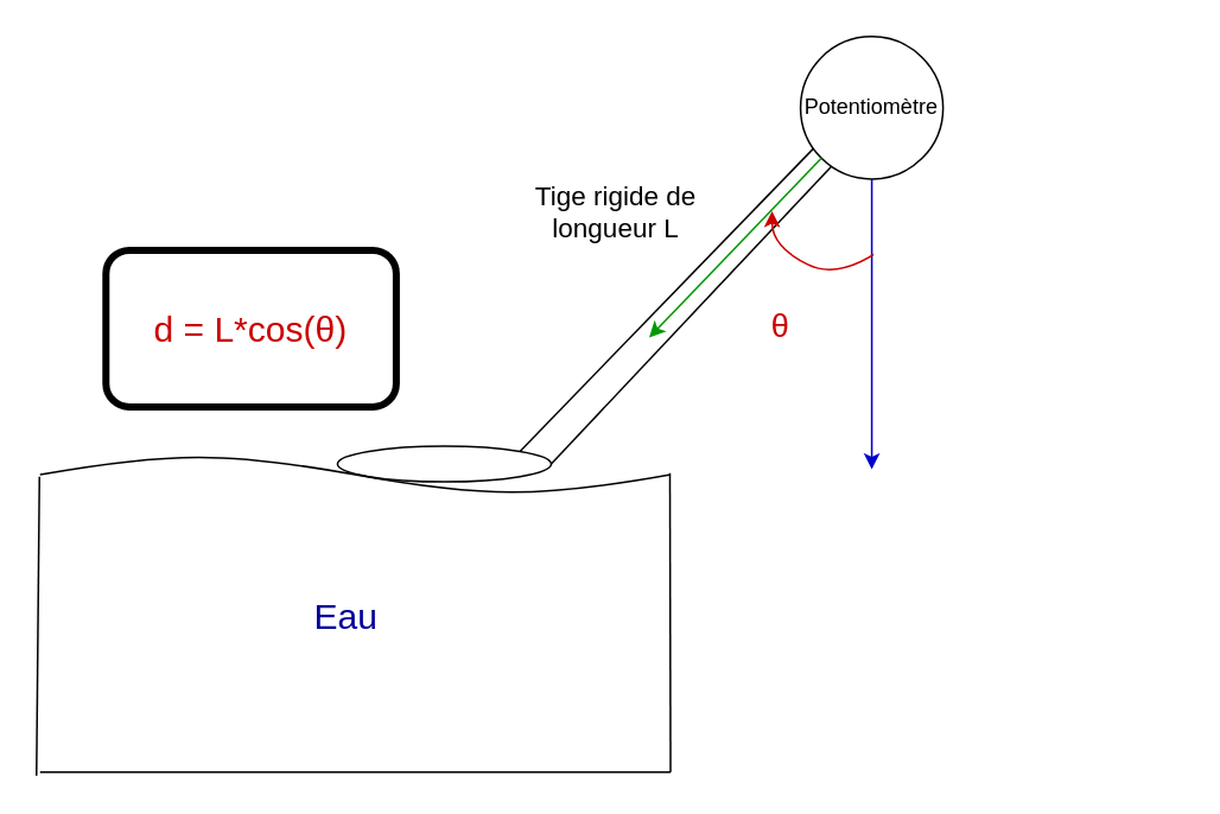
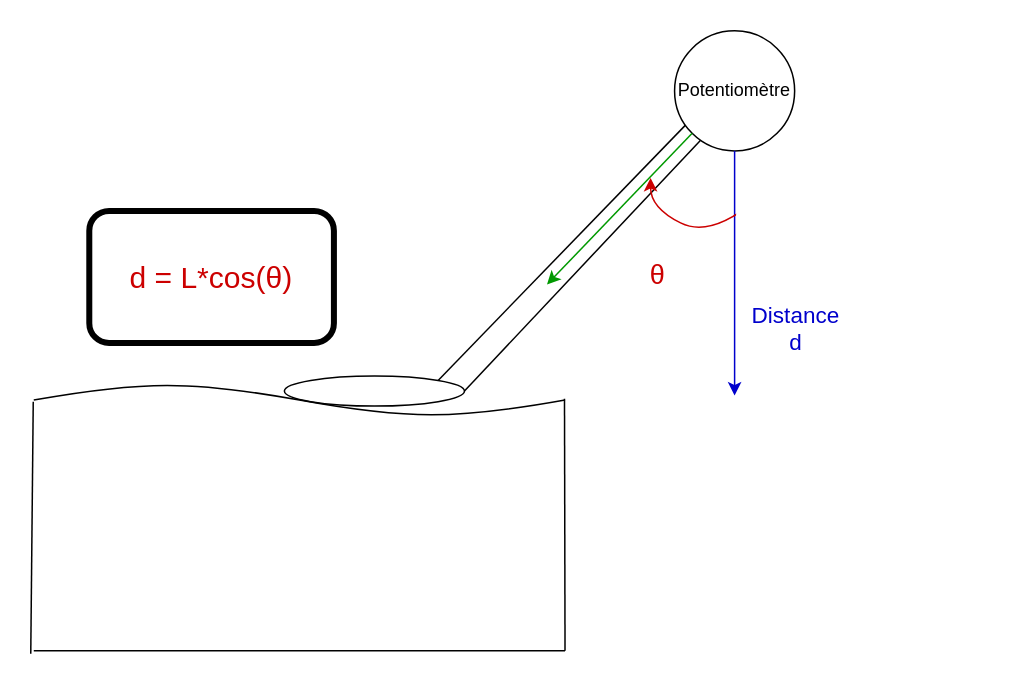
- <mxCell id="17" value="&lt;font style=&quot;font-size: 15px;&quot;&gt;Tige rigide de longueur L&lt;/font&gt;" style="text;html=1;align=center;verticalAlign=middle;whiteSpace=wrap;rounded=0;" vertex="1" parent="1"><mxGeometry x="297" y="79" width="97" height="78" as="geometry" /></mxCell>
+ <mxCell id="15" value="&lt;font style=&quot;font-size: 15px;&quot; color=&quot;#0000cc&quot;&gt;Distance d&lt;/font&gt;" style="text;html=1;align=center;verticalAlign=middle;whiteSpace=wrap;rounded=0;" vertex="1" parent="1"><mxGeometry x="500" y="203" width="60" height="30" as="geometry" /></mxCell>
- <mxCell id="19" value="&lt;font color=&quot;#000099&quot; style=&quot;font-size: 20px;&quot;&gt;Eau&lt;/font&gt;" style="text;html=1;align=center;verticalAlign=middle;whiteSpace=wrap;rounded=0;" vertex="1" parent="1"><mxGeometry x="164" y="330" width="60" height="30" as="geometry" /></mxCell>
